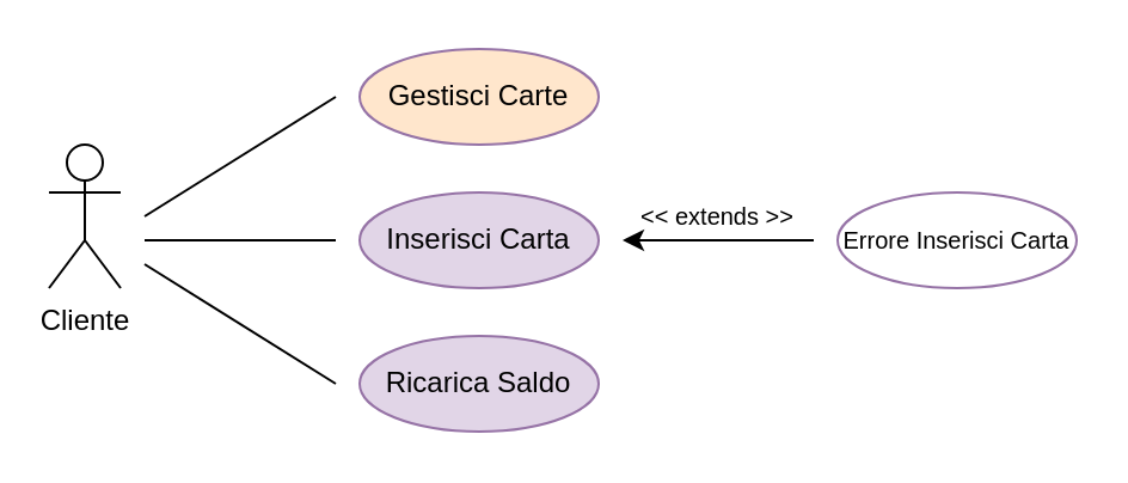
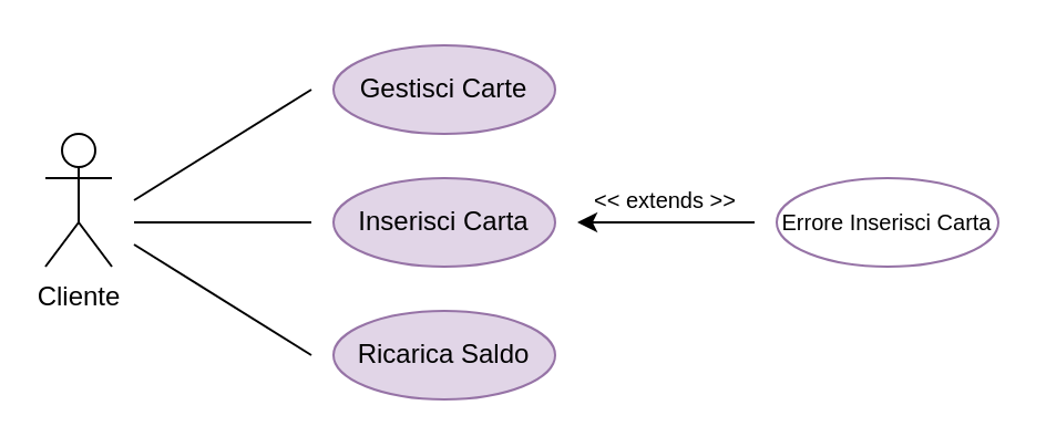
- <mxCell id="3" value="Gestisci Carte" style="ellipse;whiteSpace=wrap;html=1;fillColor=#ffe6cc;strokeColor=#9673a6;" vertex="1" parent="1"><mxGeometry x="150" y="20" width="100" height="40" as="geometry" /></mxCell>
+ <mxCell id="3" value="Gestisci Carte" style="ellipse;whiteSpace=wrap;html=1;fillColor=#e1d5e7;strokeColor=#9673a6;" vertex="1" parent="1"><mxGeometry x="150" y="20" width="100" height="40" as="geometry" /></mxCell>
